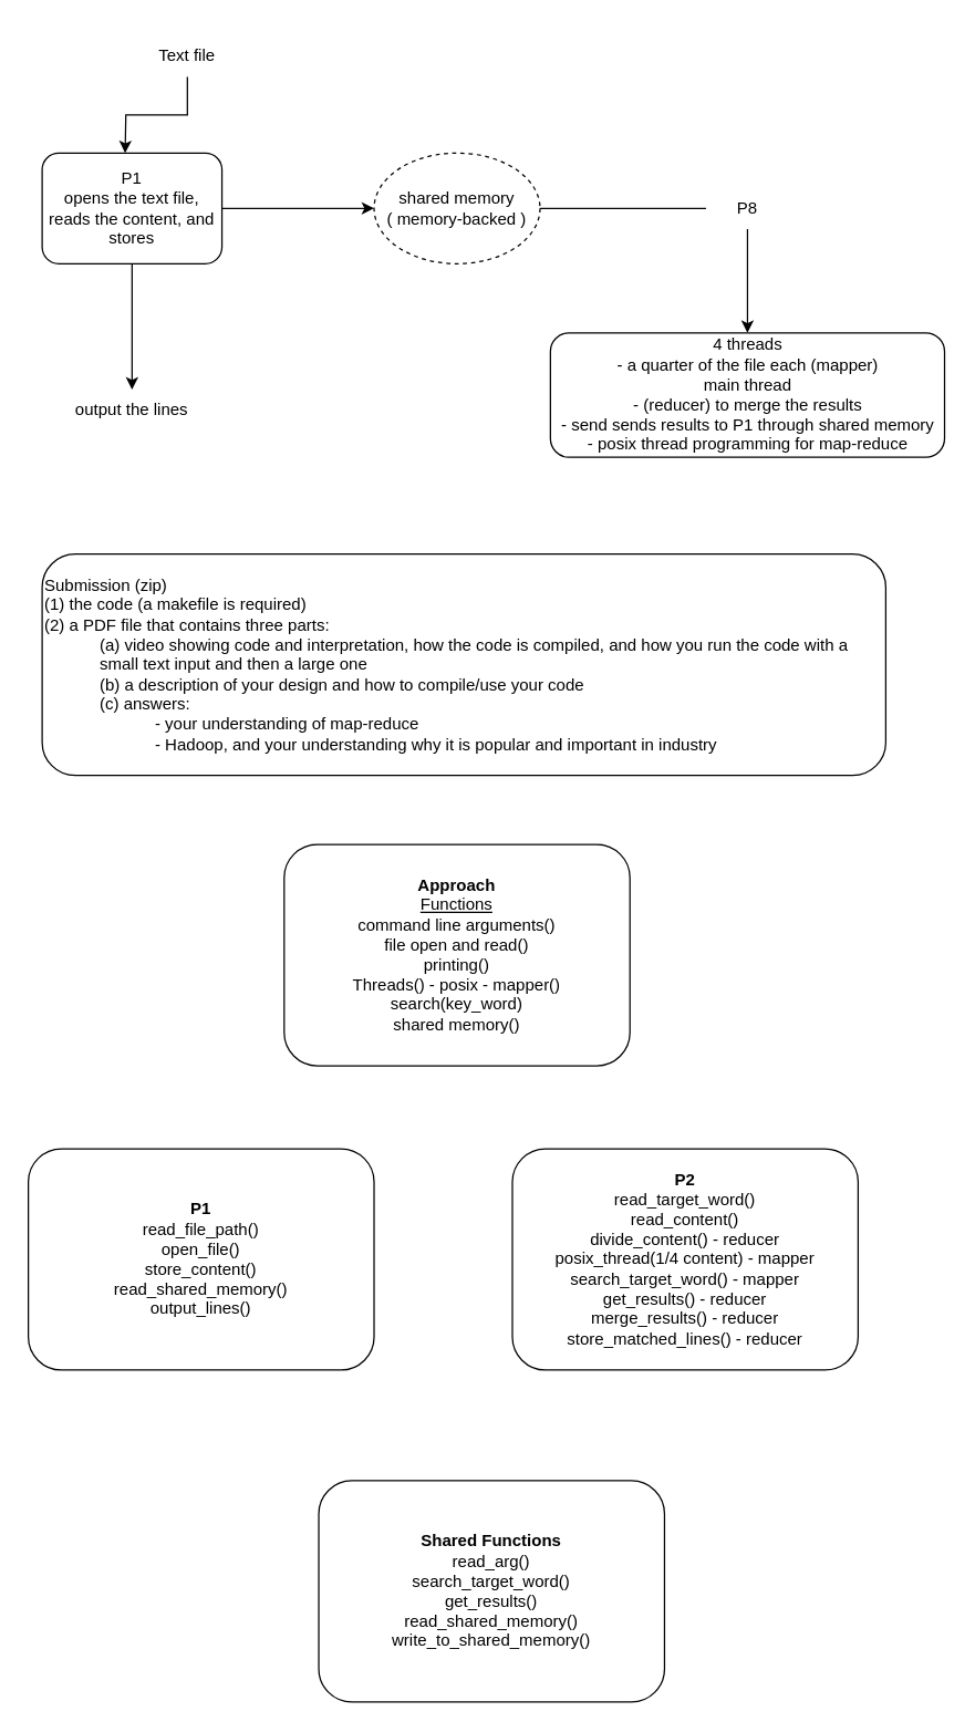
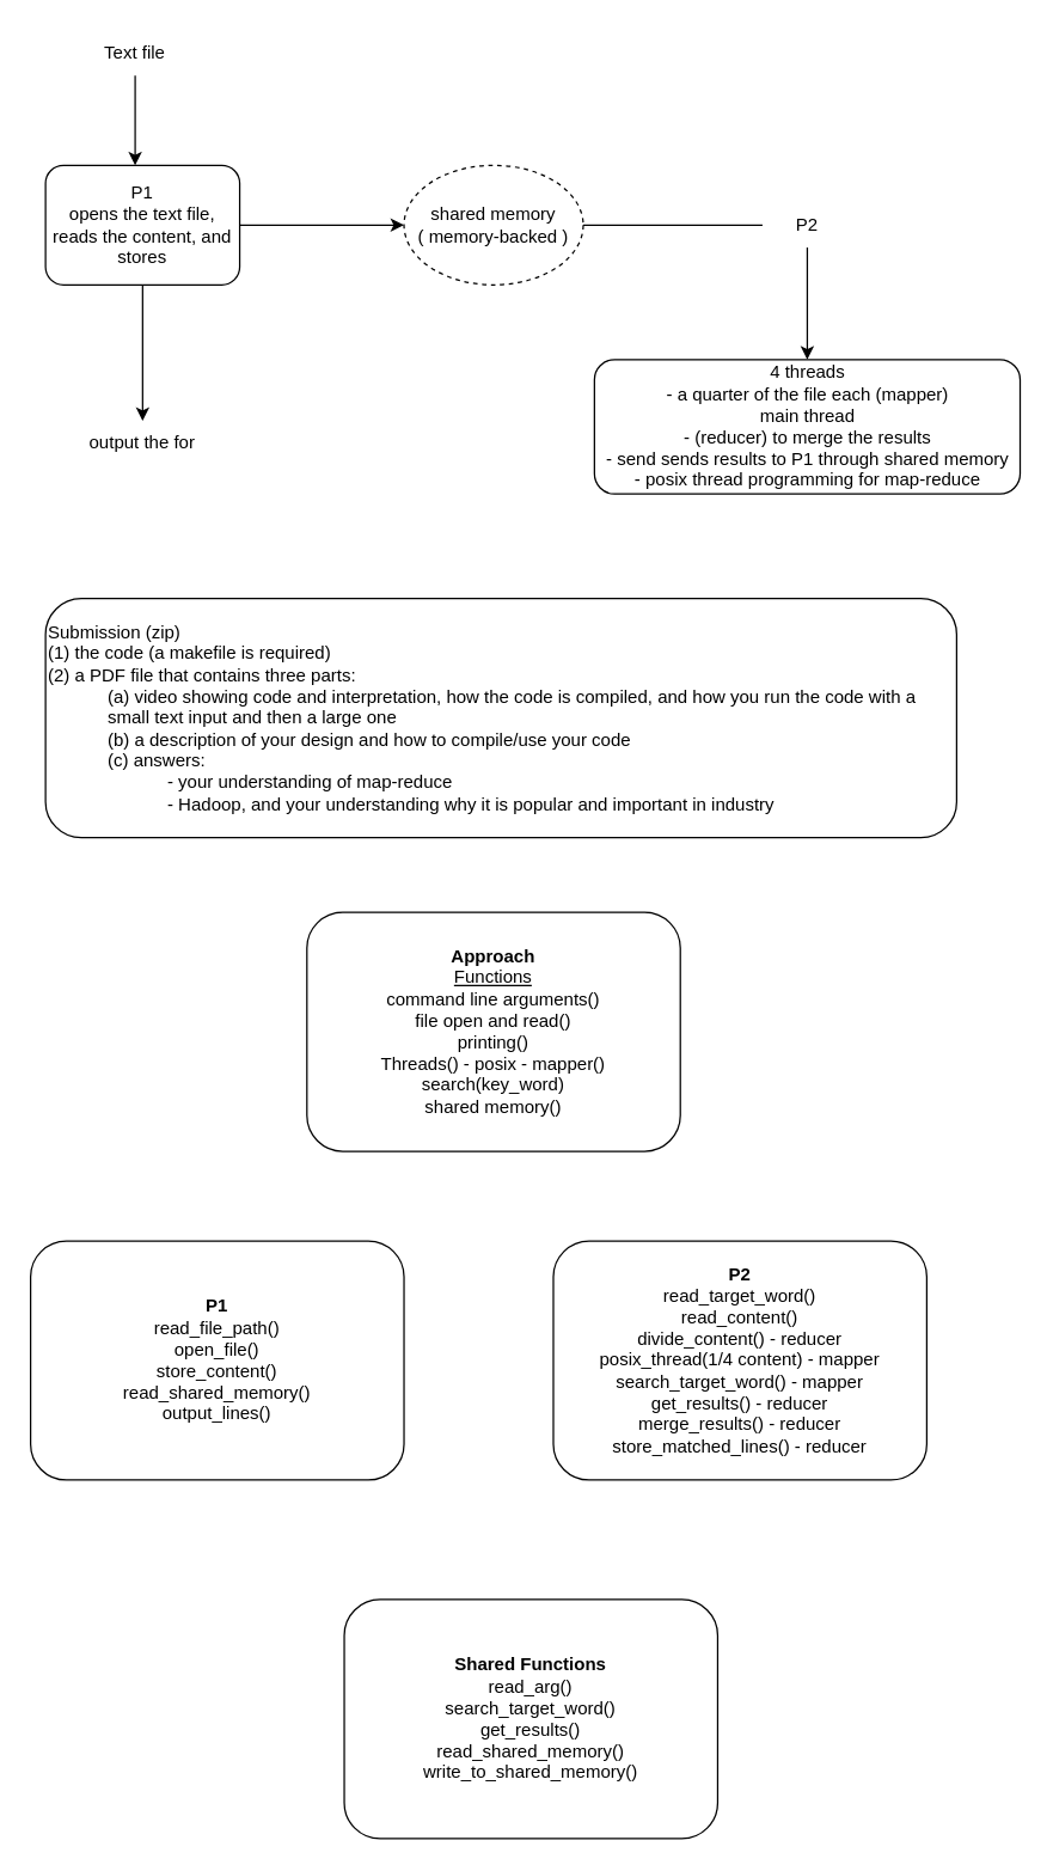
- <mxCell id="3" value="Text file" style="text;html=1;strokeColor=none;fillColor=none;align=center;verticalAlign=middle;whiteSpace=wrap;rounded=0;" vertex="1" parent="1"><mxGeometry x="105" y="25" width="60" height="30" as="geometry" /></mxCell>
+ <mxCell id="3" value="Text file" style="text;html=1;strokeColor=none;fillColor=none;align=center;verticalAlign=middle;whiteSpace=wrap;rounded=0;" vertex="1" parent="1"><mxGeometry x="60" y="20" width="60" height="30" as="geometry" /></mxCell>
- <mxCell id="6" value="P8" style="text;html=1;strokeColor=none;fillColor=none;align=center;verticalAlign=middle;whiteSpace=wrap;rounded=0;" vertex="1" parent="1"><mxGeometry x="510" y="135" width="60" height="30" as="geometry" /></mxCell>
+ <mxCell id="6" value="P2" style="text;html=1;strokeColor=none;fillColor=none;align=center;verticalAlign=middle;whiteSpace=wrap;rounded=0;" vertex="1" parent="1"><mxGeometry x="510" y="135" width="60" height="30" as="geometry" /></mxCell>
- <mxCell id="12" value="output the lines" style="text;html=1;strokeColor=none;fillColor=none;align=center;verticalAlign=middle;whiteSpace=wrap;rounded=0;" vertex="1" parent="1"><mxGeometry x="45" y="281" width="100" height="30" as="geometry" /></mxCell>
+ <mxCell id="12" value="output the for" style="text;html=1;strokeColor=none;fillColor=none;align=center;verticalAlign=middle;whiteSpace=wrap;rounded=0;" vertex="1" parent="1"><mxGeometry x="45" y="281" width="100" height="30" as="geometry" /></mxCell>
